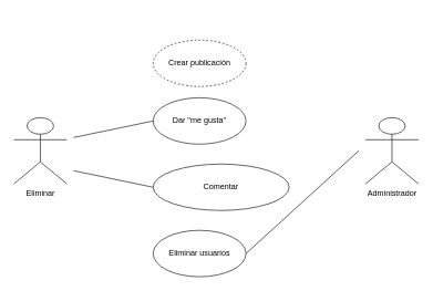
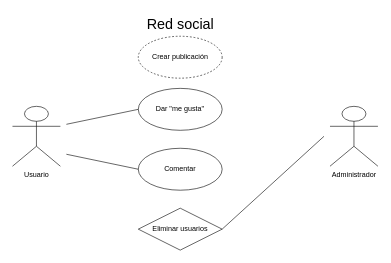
+ <mxCell id="11" value="&lt;font style=&quot;font-size: 24px;&quot;&gt;Red social&lt;/font&gt;" style="text;html=1;align=center;verticalAlign=middle;resizable=0;points=[];autosize=1;strokeColor=none;fillColor=none;" vertex="1" parent="1"><mxGeometry x="230" y="20" width="140" height="40" as="geometry" /></mxCell>
- <mxCell id="6" value="Comentar" style="ellipse;whiteSpace=wrap;html=1;" vertex="1" parent="1"><mxGeometry x="230" y="247" width="205" height="70" as="geometry" /></mxCell>
+ <mxCell id="6" value="Comentar" style="ellipse;whiteSpace=wrap;html=1;" vertex="1" parent="1"><mxGeometry x="230" y="247" width="140" height="70" as="geometry" /></mxCell>
- <mxCell id="3" value="Eliminar" style="shape=umlActor;verticalLabelPosition=bottom;verticalAlign=top;html=1;" vertex="1" parent="1"><mxGeometry x="20" y="177" width="80" height="100" as="geometry" /></mxCell>
+ <mxCell id="3" value="Usuario" style="shape=umlActor;verticalLabelPosition=bottom;verticalAlign=top;html=1;" vertex="1" parent="1"><mxGeometry x="20" y="177" width="80" height="100" as="geometry" /></mxCell>
- <mxCell id="7" value="Eliminar usuarios" style="ellipse;whiteSpace=wrap;html=1;" vertex="1" parent="1"><mxGeometry x="230" y="347" width="140" height="70" as="geometry" /></mxCell>
+ <mxCell id="7" value="Eliminar usuarios" style="rhombus;whiteSpace=wrap;html=1;" vertex="1" parent="1"><mxGeometry x="230" y="347" width="140" height="70" as="geometry" /></mxCell>
